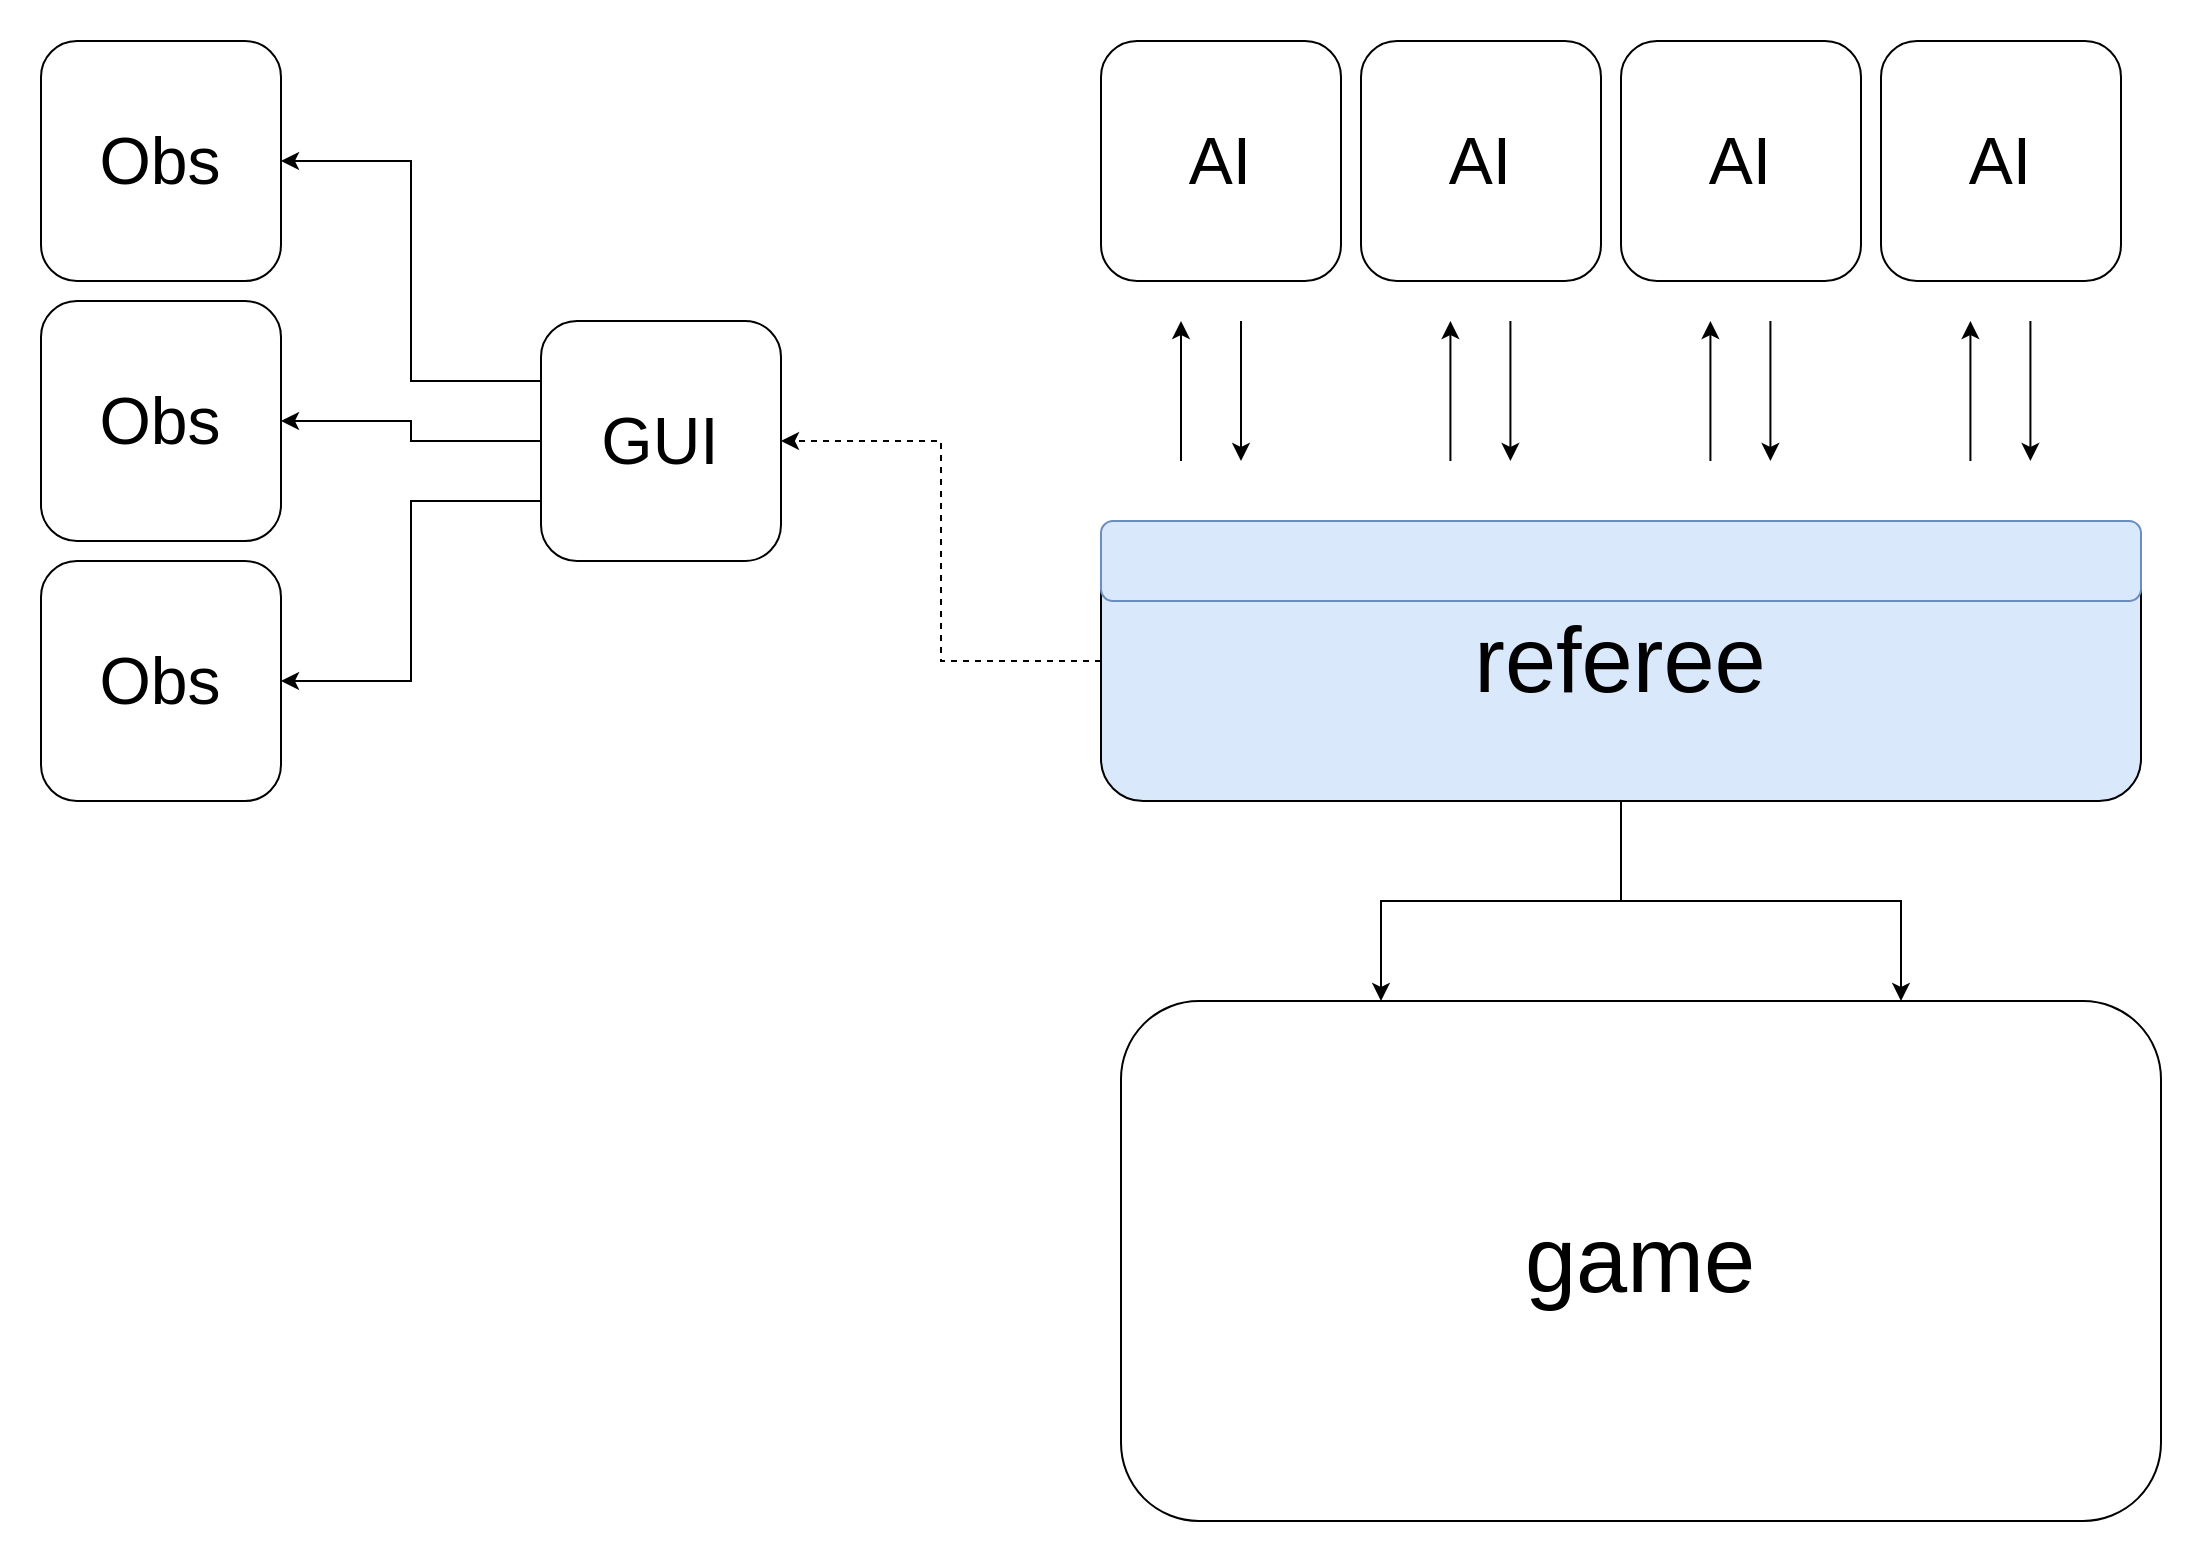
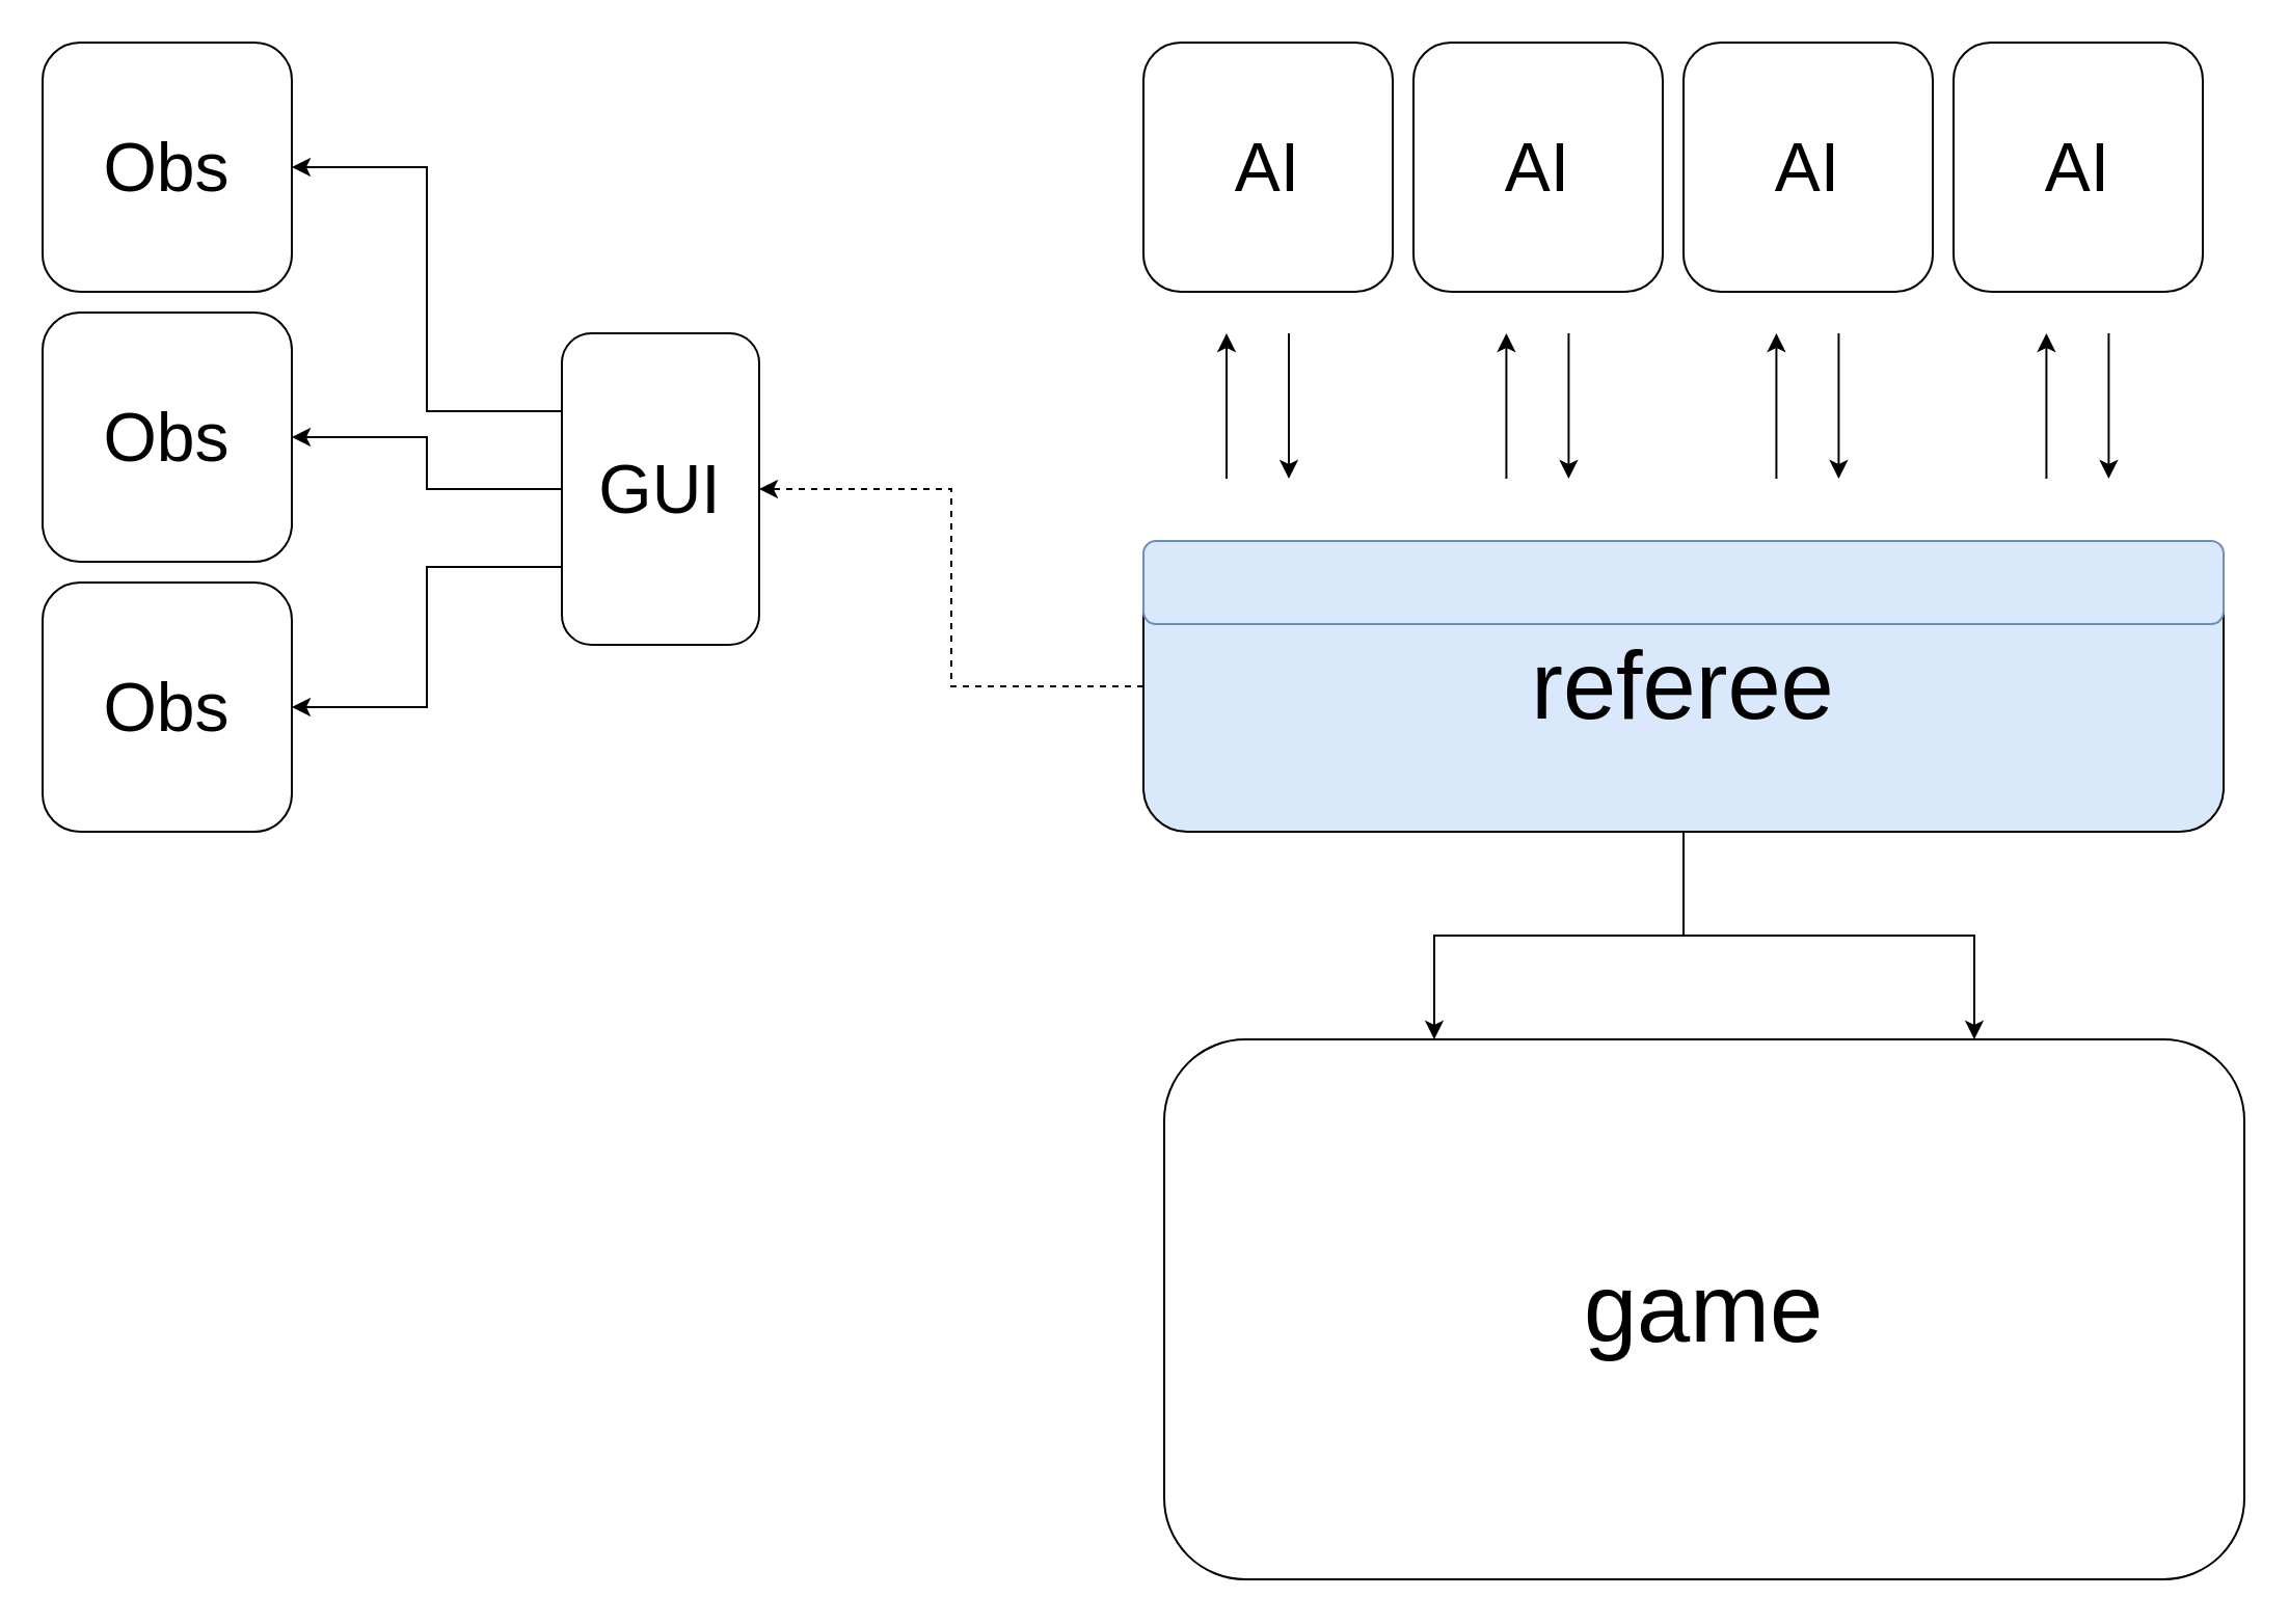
- <mxCell id="14" value="&lt;font style=&quot;font-size: 33px&quot;&gt;GUI&lt;/font&gt;" style="rounded=1;whiteSpace=wrap;html=1;" parent="1" vertex="1"><mxGeometry x="270" y="160" width="120" height="120" as="geometry" /></mxCell>
+ <mxCell id="14" value="&lt;font style=&quot;font-size: 33px&quot;&gt;GUI&lt;/font&gt;" style="rounded=1;whiteSpace=wrap;html=1;" parent="1" vertex="1"><mxGeometry x="270" y="160" width="95" height="150" as="geometry" /></mxCell>
